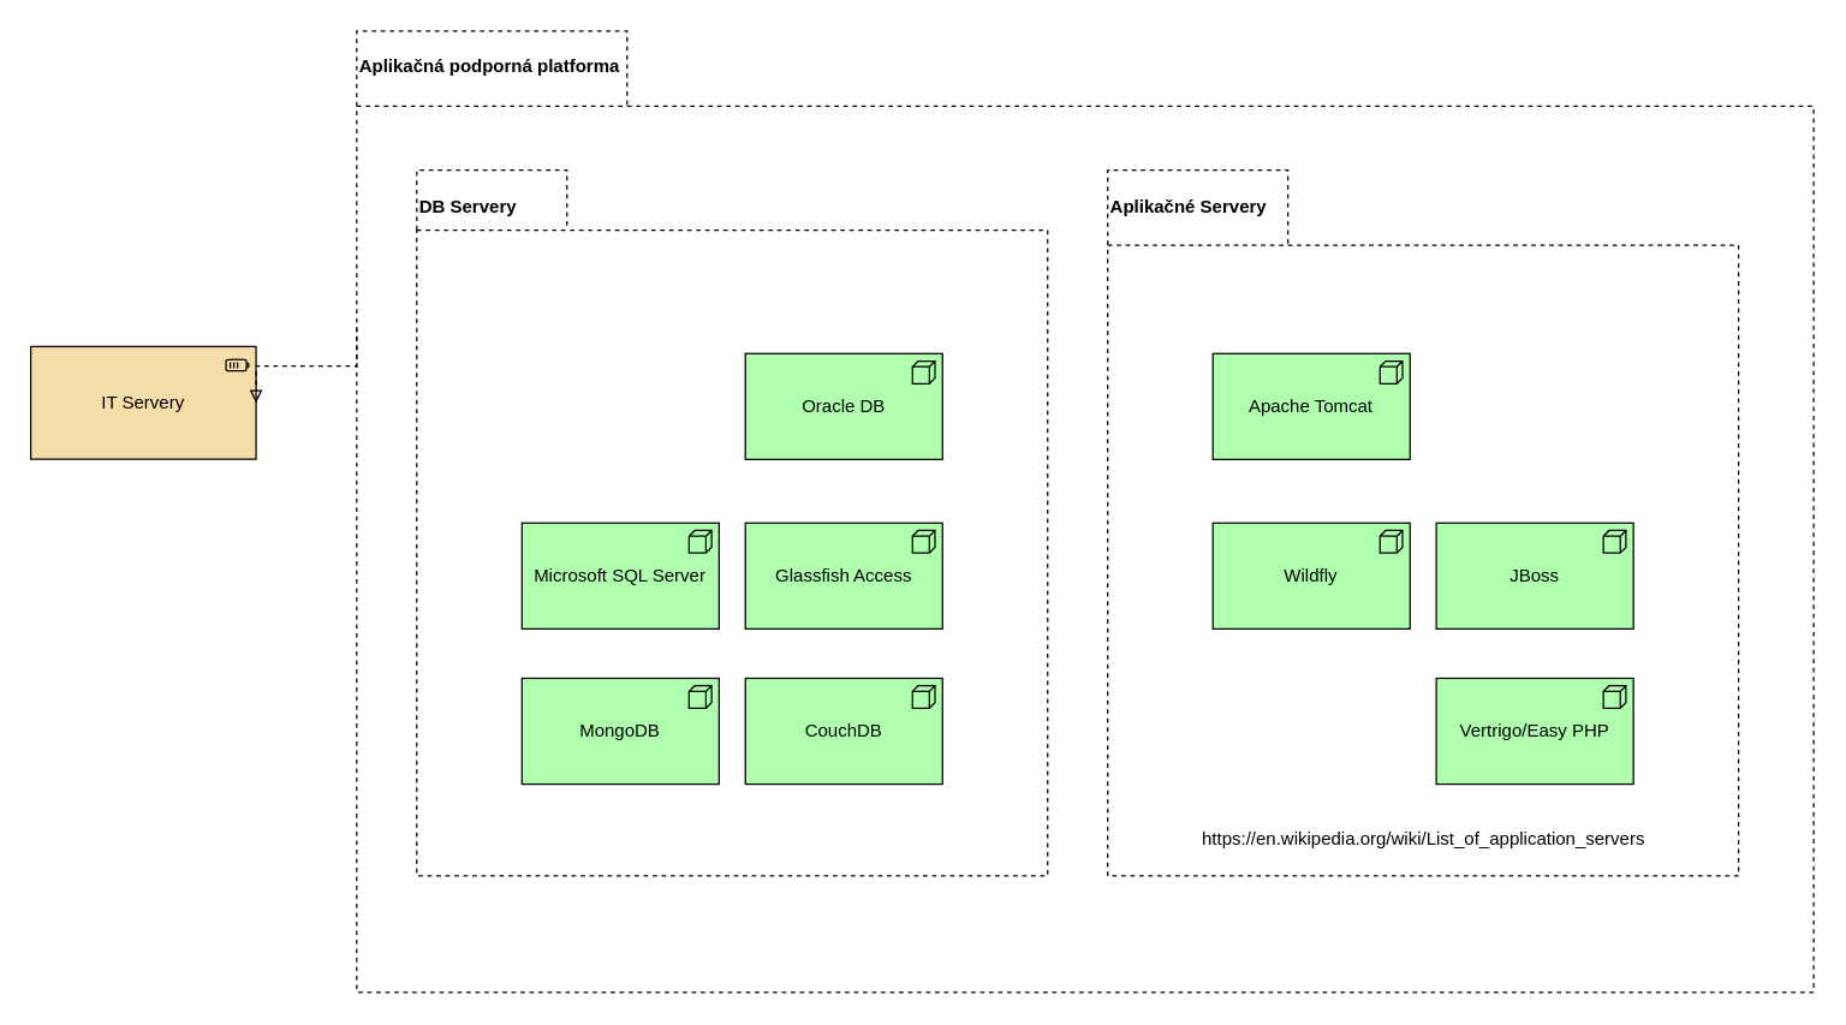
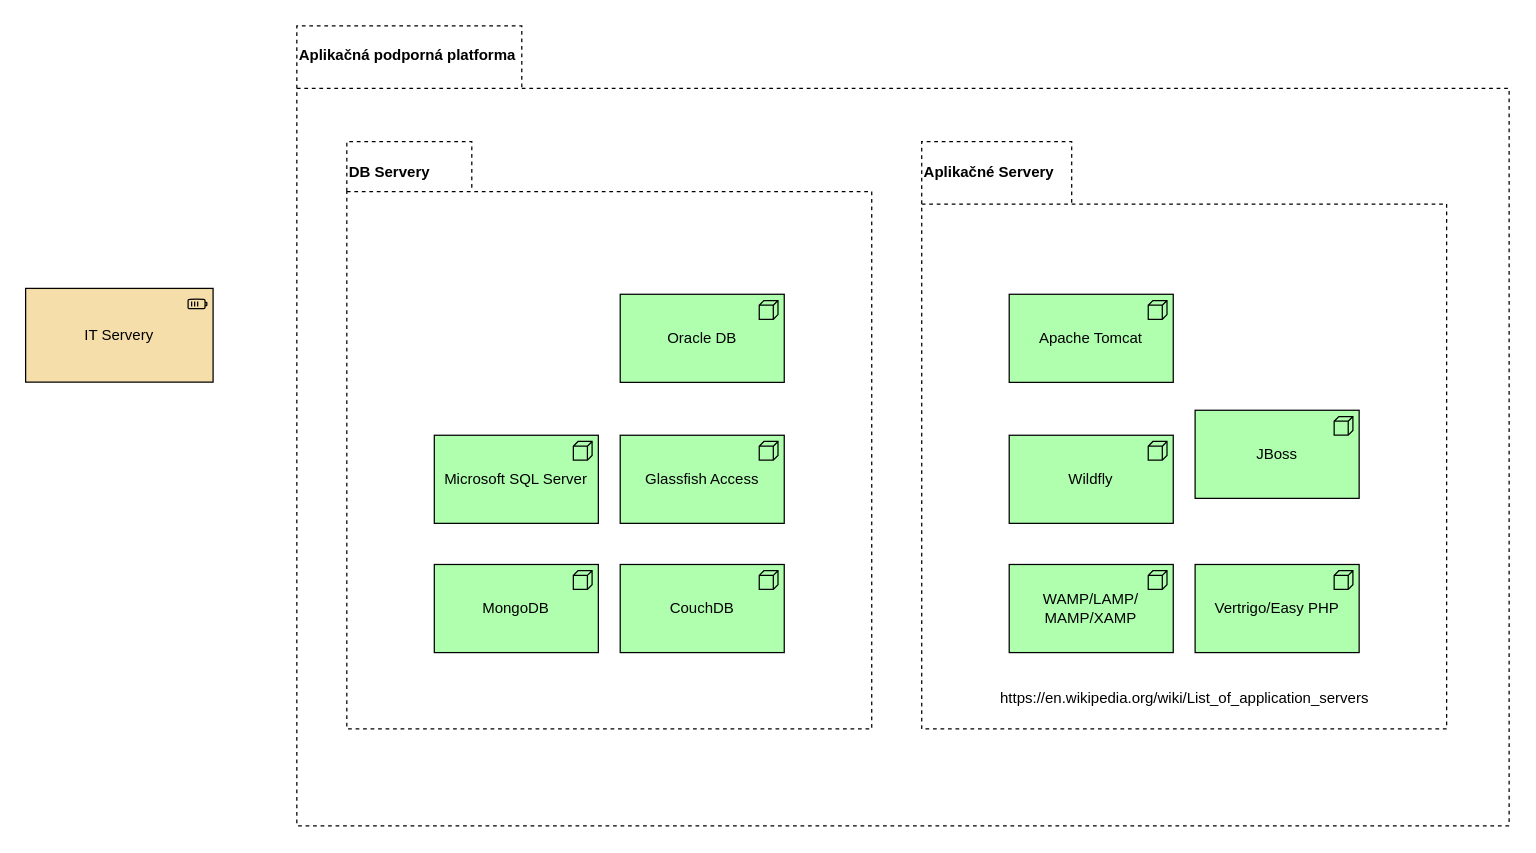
- <mxCell id="20" value="" style="edgeStyle=elbowEdgeStyle;html=1;endArrow=block;elbow=vertical;endFill=0;dashed=1;rounded=0;entryX=1;entryY=0.5;entryDx=0;entryDy=0;entryPerimeter=0;exitX=0;exitY=0;exitDx=0;exitDy=197.5;exitPerimeter=0;" parent="1" source="4" target="2" edge="1"><mxGeometry width="160" relative="1" as="geometry"><mxPoint x="55" y="530" as="sourcePoint" /><mxPoint x="125" y="450" as="targetPoint" /></mxGeometry></mxCell>
- <mxCell id="16" value="JBoss" style="html=1;outlineConnect=0;whiteSpace=wrap;fillColor=#AFFFAF;shape=mxgraph.archimate3.application;appType=node;archiType=square;" parent="12" vertex="1"><mxGeometry x="218.75" y="235" width="131.25" height="70.5" as="geometry" /></mxCell>
+ <mxCell id="16" value="JBoss" style="html=1;outlineConnect=0;whiteSpace=wrap;fillColor=#AFFFAF;shape=mxgraph.archimate3.application;appType=node;archiType=square;" parent="12" vertex="1"><mxGeometry x="218.75" y="215" width="131.25" height="70.5" as="geometry" /></mxCell>
+ <mxCell id="17" value="WAMP/LAMP/&lt;br&gt;MAMP/XAMP" style="html=1;outlineConnect=0;whiteSpace=wrap;fillColor=#AFFFAF;shape=mxgraph.archimate3.application;appType=node;archiType=square;" parent="12" vertex="1"><mxGeometry x="70" y="338.4" width="131.25" height="70.5" as="geometry" /></mxCell>
